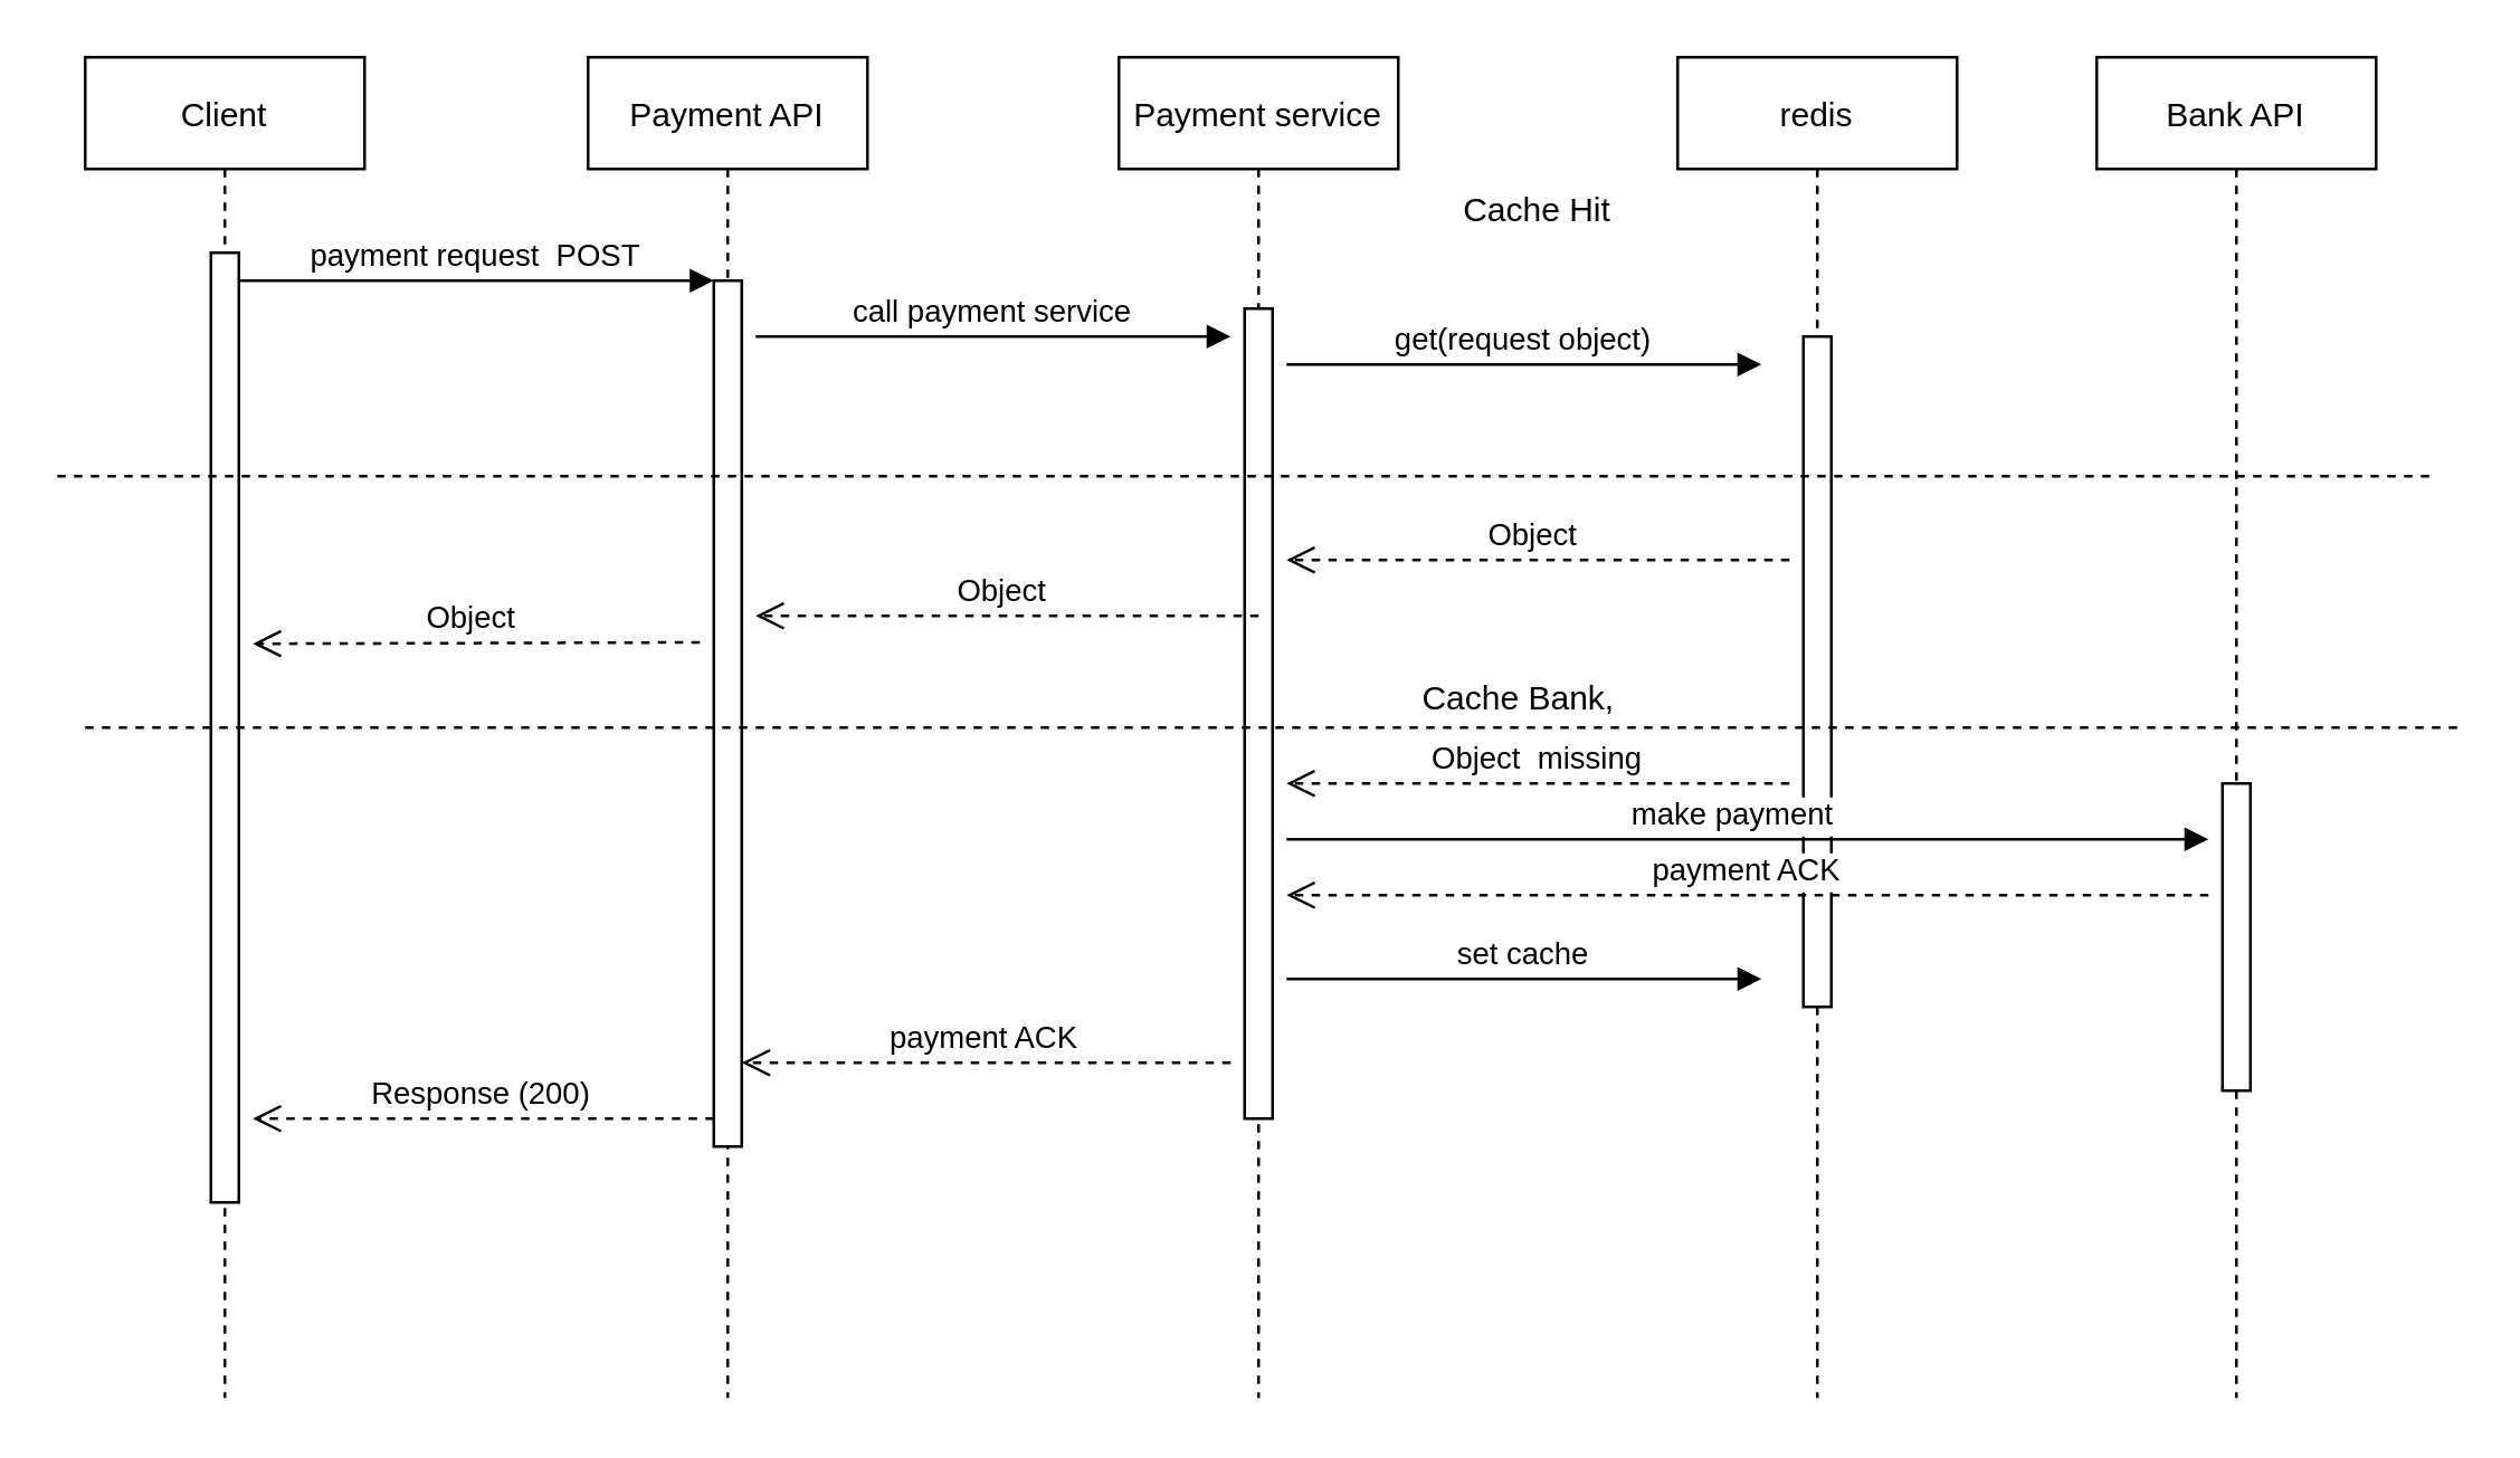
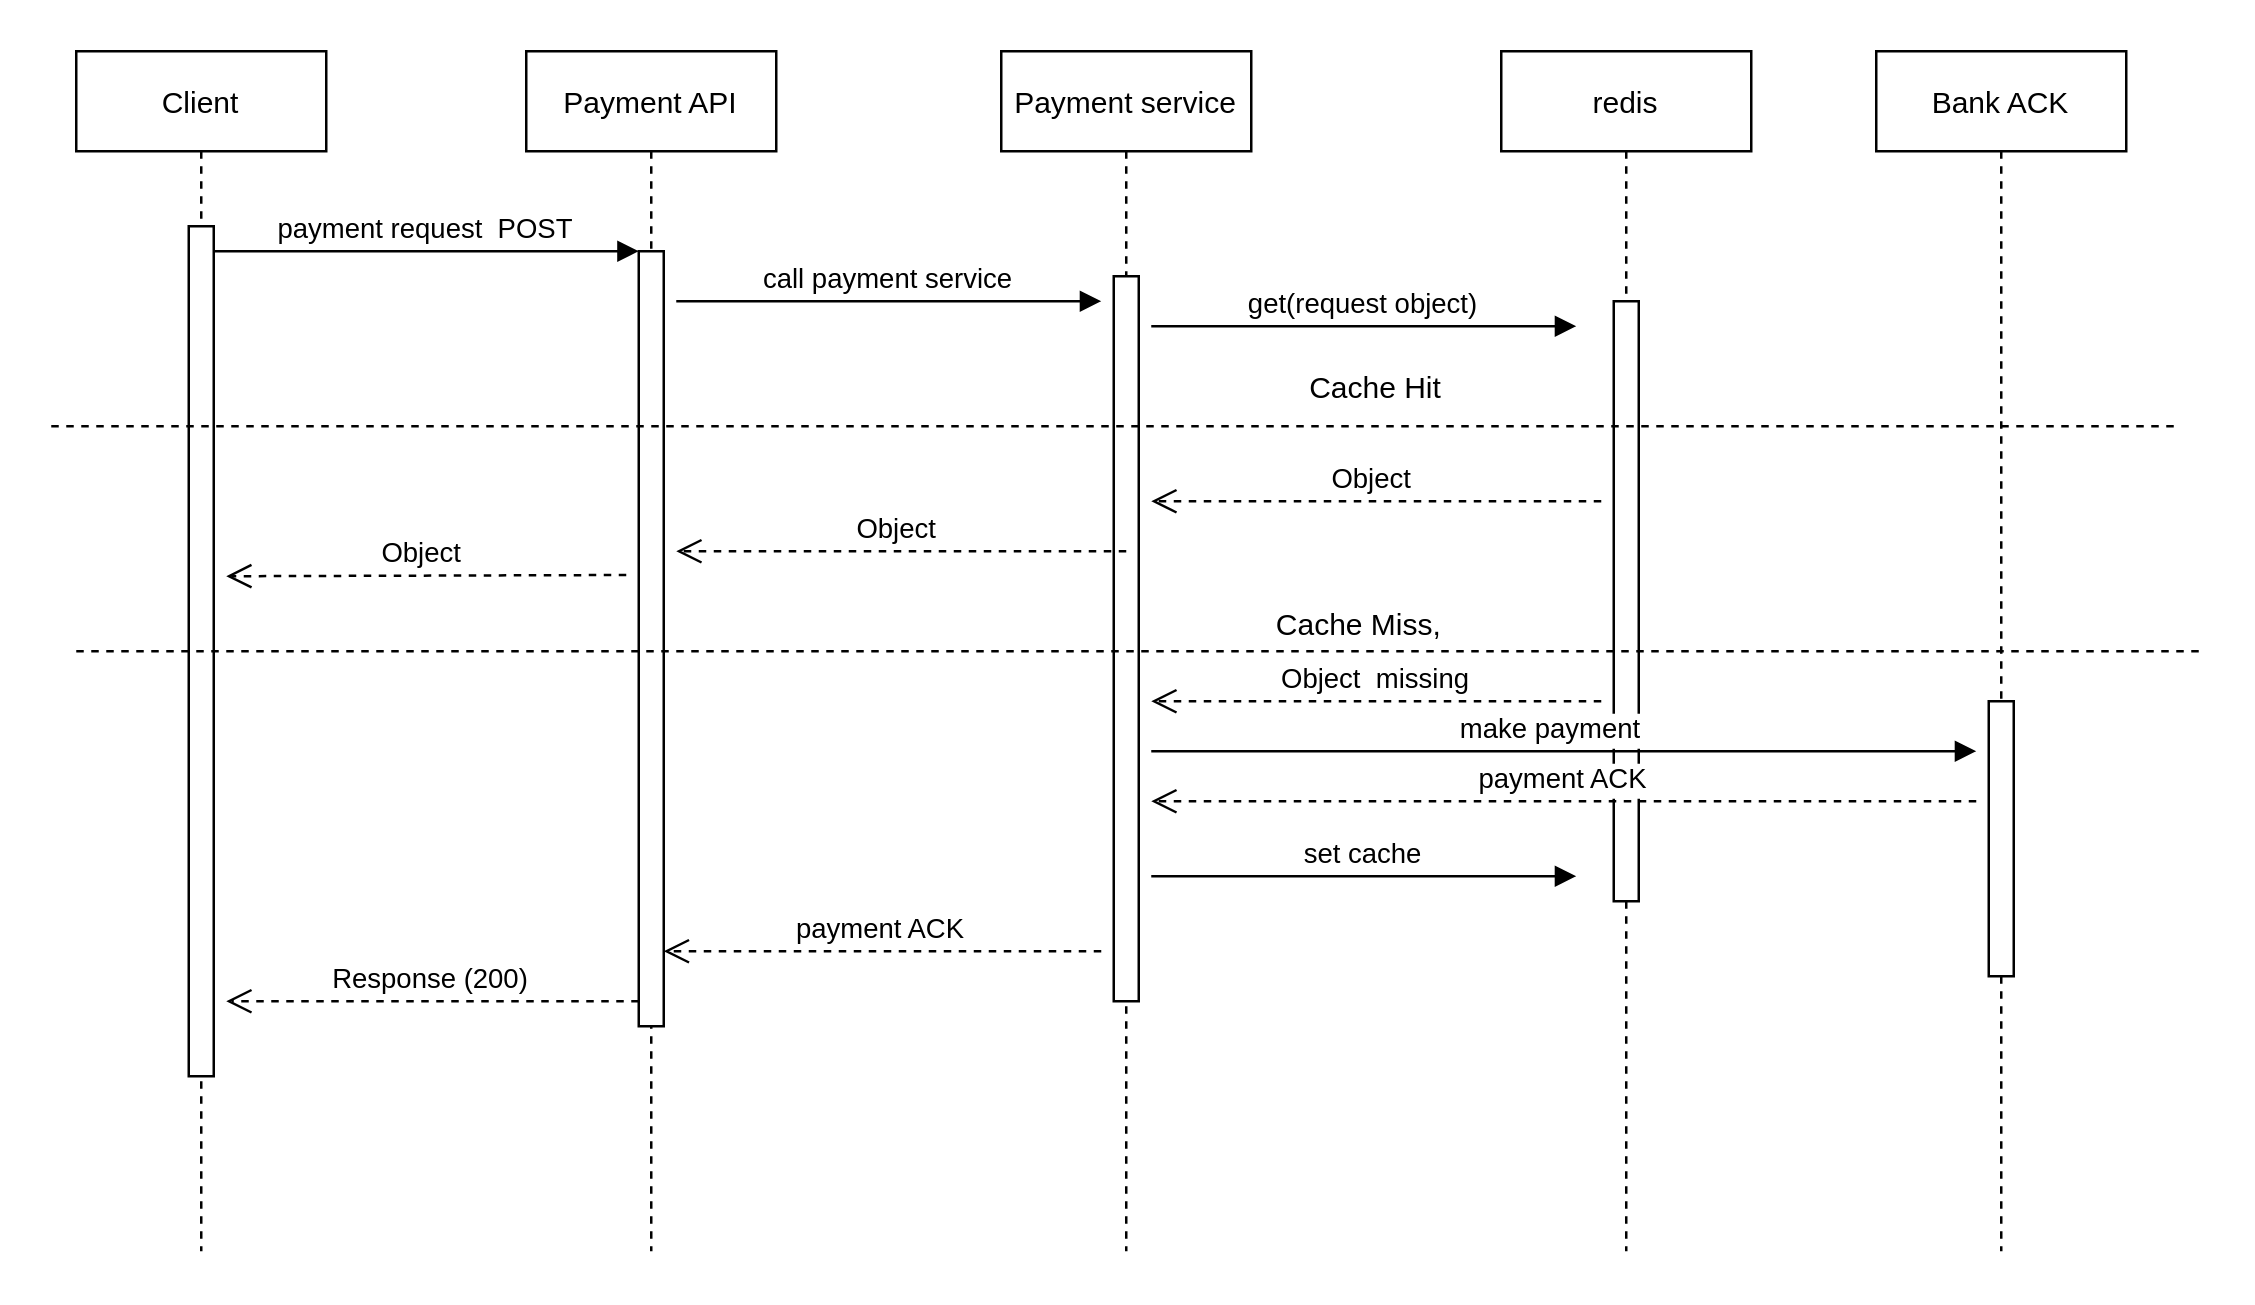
- <mxCell id="13" value="Bank API" style="shape=umlLifeline;perimeter=lifelinePerimeter;container=1;collapsible=0;recursiveResize=0;rounded=0;shadow=0;strokeWidth=1;" vertex="1" parent="1"><mxGeometry x="750" y="20" width="100" height="480" as="geometry" /></mxCell>
+ <mxCell id="13" value="Bank ACK" style="shape=umlLifeline;perimeter=lifelinePerimeter;container=1;collapsible=0;recursiveResize=0;rounded=0;shadow=0;strokeWidth=1;" vertex="1" parent="1"><mxGeometry x="750" y="20" width="100" height="480" as="geometry" /></mxCell>
- <mxCell id="19" value="Cache Hit" style="text;html=1;strokeColor=none;fillColor=none;align=center;verticalAlign=middle;whiteSpace=wrap;rounded=0;" vertex="1" parent="1"><mxGeometry x="520" y="60" width="60" height="30" as="geometry" /></mxCell>
+ <mxCell id="19" value="Cache Hit" style="text;html=1;strokeColor=none;fillColor=none;align=center;verticalAlign=middle;whiteSpace=wrap;rounded=0;" vertex="1" parent="1"><mxGeometry x="520" y="140" width="60" height="30" as="geometry" /></mxCell>
- <mxCell id="25" value="Cache Bank,&amp;nbsp;" style="text;html=1;strokeColor=none;fillColor=none;align=center;verticalAlign=middle;whiteSpace=wrap;rounded=0;" vertex="1" parent="1"><mxGeometry x="500" y="235" width="90" height="30" as="geometry" /></mxCell>
+ <mxCell id="25" value="Cache Miss,&amp;nbsp;" style="text;html=1;strokeColor=none;fillColor=none;align=center;verticalAlign=middle;whiteSpace=wrap;rounded=0;" vertex="1" parent="1"><mxGeometry x="500" y="235" width="90" height="30" as="geometry" /></mxCell>
